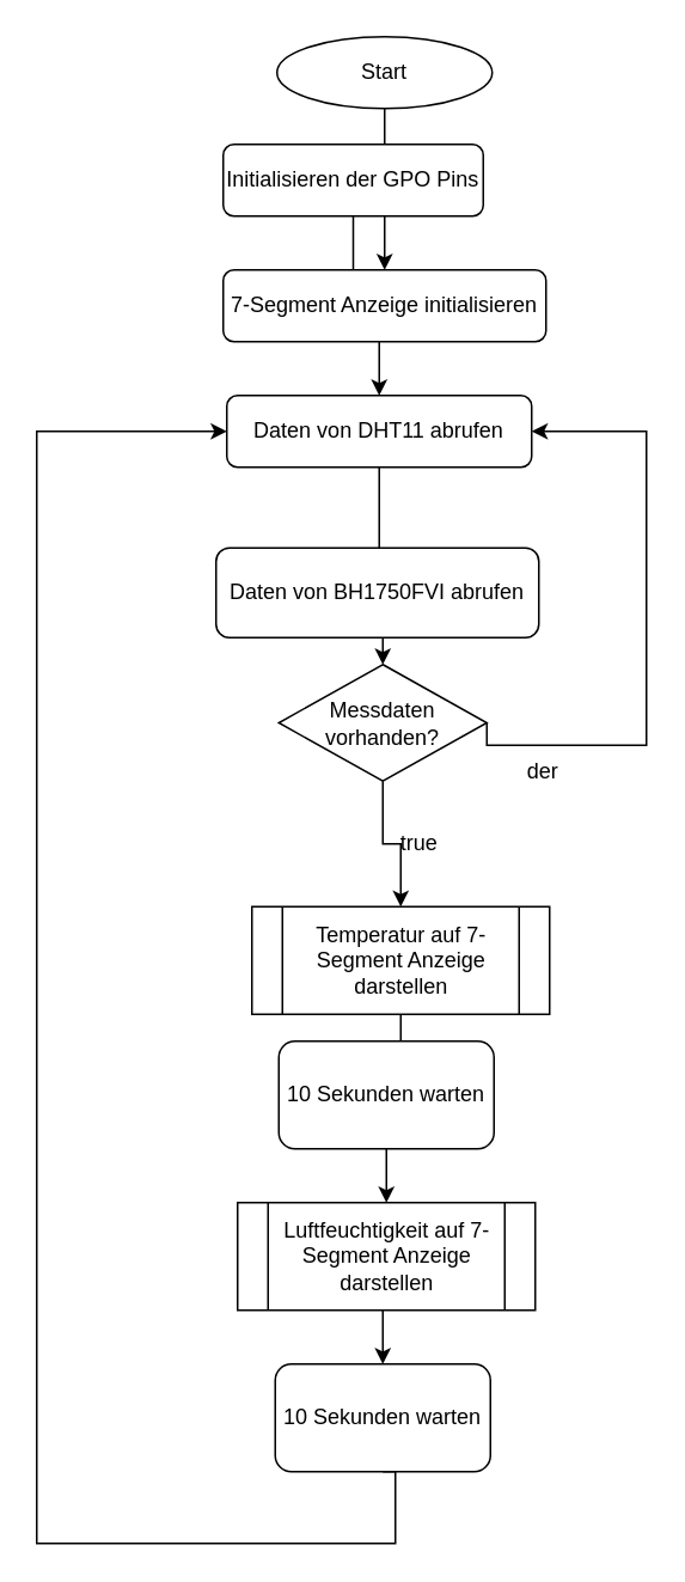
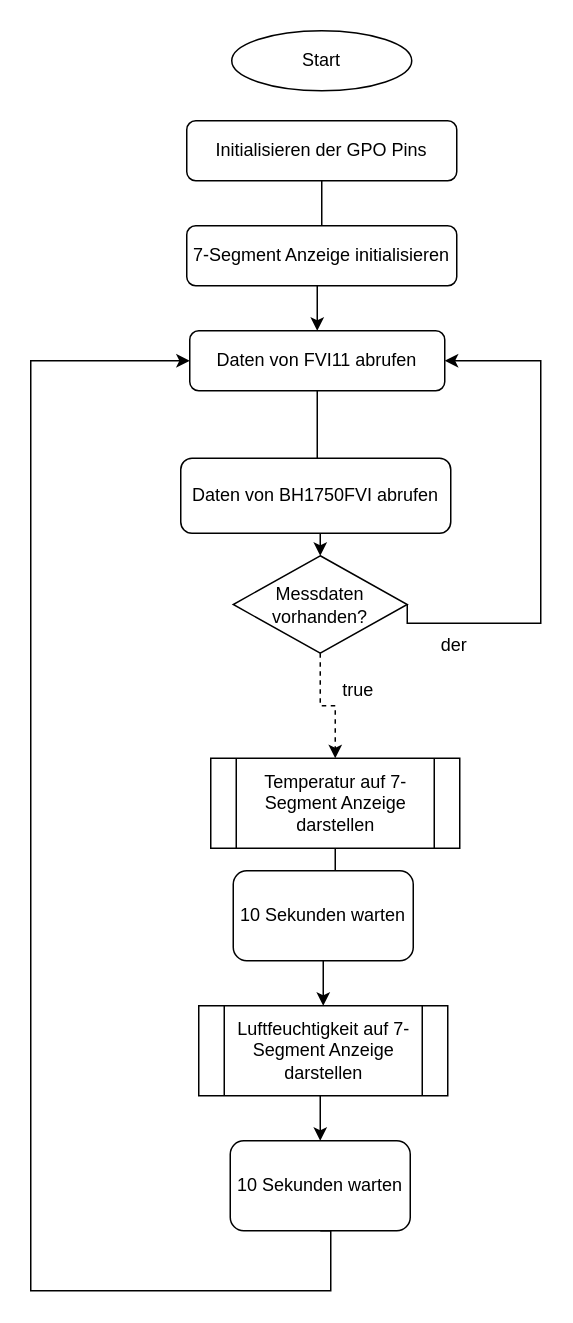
- <mxCell id="2" value="" style="edgeStyle=orthogonalEdgeStyle;rounded=0;orthogonalLoop=1;jettySize=auto;html=1;" parent="1" source="3" target="6" edge="1"><mxGeometry relative="1" as="geometry" /></mxCell>
- <mxCell id="5" value="Initialisieren der GPO Pins" style="rounded=1;whiteSpace=wrap;html=1;" parent="1" vertex="1"><mxGeometry x="124" y="80" width="145" height="40" as="geometry" /></mxCell>
+ <mxCell id="5" value="Initialisieren der GPO Pins" style="rounded=1;whiteSpace=wrap;html=1;" parent="1" vertex="1"><mxGeometry x="124" y="80" width="180" height="40" as="geometry" /></mxCell>
- <mxCell id="8" value="Daten von DHT11 abrufen" style="rounded=1;whiteSpace=wrap;html=1;" parent="1" vertex="1"><mxGeometry x="126" y="220" width="170" height="40" as="geometry" /></mxCell>
+ <mxCell id="8" value="Daten von FVI11 abrufen" style="rounded=1;whiteSpace=wrap;html=1;" parent="1" vertex="1"><mxGeometry x="126" y="220" width="170" height="40" as="geometry" /></mxCell>
- <mxCell id="10" value="" style="edgeStyle=orthogonalEdgeStyle;rounded=0;orthogonalLoop=1;jettySize=auto;html=1;" parent="1" source="12" target="14" edge="1"><mxGeometry relative="1" as="geometry" /></mxCell>
+ <mxCell id="10" value="" style="edgeStyle=orthogonalEdgeStyle;rounded=0;orthogonalLoop=1;jettySize=auto;html=1;dashed=1;" parent="1" source="12" target="14" edge="1"><mxGeometry relative="1" as="geometry" /></mxCell>
- <mxCell id="21" value="true" style="text;html=1;align=center;verticalAlign=middle;resizable=0;points=[];autosize=1;strokeColor=none;fillColor=none;" parent="1" vertex="1"><mxGeometry x="213" y="460" width="40" height="20" as="geometry" /></mxCell>
+ <mxCell id="21" value="true" style="text;html=1;align=center;verticalAlign=middle;resizable=0;points=[];autosize=1;strokeColor=none;fillColor=none;" parent="1" vertex="1"><mxGeometry x="218" y="450" width="40" height="20" as="geometry" /></mxCell>
